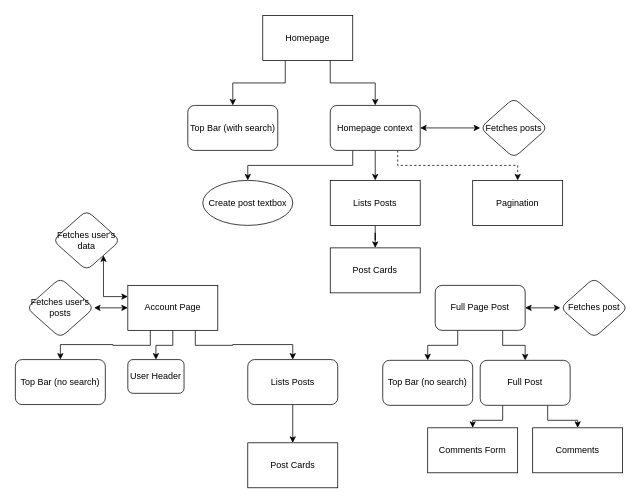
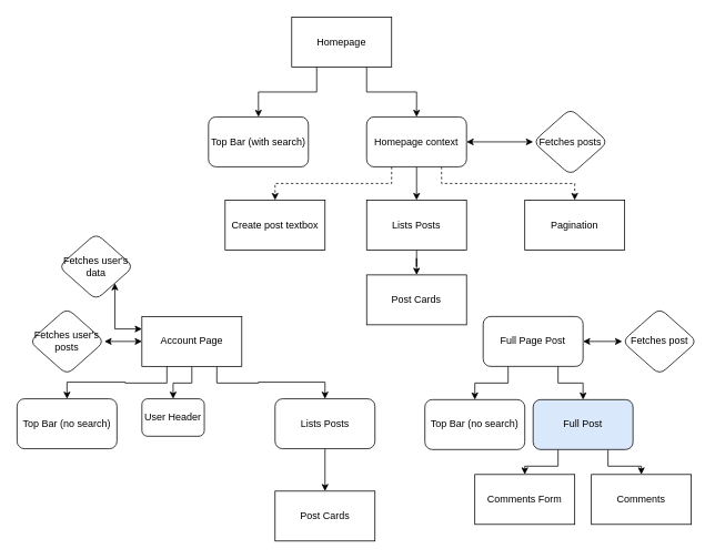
- <mxCell id="7" style="edgeStyle=orthogonalEdgeStyle;rounded=0;orthogonalLoop=1;jettySize=auto;html=1;exitX=0.25;exitY=1;exitDx=0;exitDy=0;" edge="1" parent="1" source="10" target="12"><mxGeometry relative="1" as="geometry"><mxPoint x="330" y="260" as="targetPoint" /></mxGeometry></mxCell>
+ <mxCell id="7" style="edgeStyle=orthogonalEdgeStyle;rounded=0;orthogonalLoop=1;jettySize=auto;html=1;exitX=0.25;exitY=1;exitDx=0;exitDy=0;dashed=1;" edge="1" parent="1" source="10" target="12"><mxGeometry relative="1" as="geometry"><mxPoint x="330" y="260" as="targetPoint" /></mxGeometry></mxCell>
- <mxCell id="12" value="Create post textbox" style="ellipse;whiteSpace=wrap;html=1;" vertex="1" parent="1"><mxGeometry x="270" y="240" width="120" height="60" as="geometry" /></mxCell>
+ <mxCell id="12" value="Create post textbox" style="rounded=0;whiteSpace=wrap;html=1;" vertex="1" parent="1"><mxGeometry x="270" y="240" width="120" height="60" as="geometry" /></mxCell>
- <mxCell id="37" value="Full Post" style="rounded=1;whiteSpace=wrap;html=1;" vertex="1" parent="1"><mxGeometry x="640" y="480" width="120" height="60" as="geometry" /></mxCell>
+ <mxCell id="37" value="Full Post" style="rounded=1;whiteSpace=wrap;html=1;fillColor=#dae8fc;" vertex="1" parent="1"><mxGeometry x="640" y="480" width="120" height="60" as="geometry" /></mxCell>
